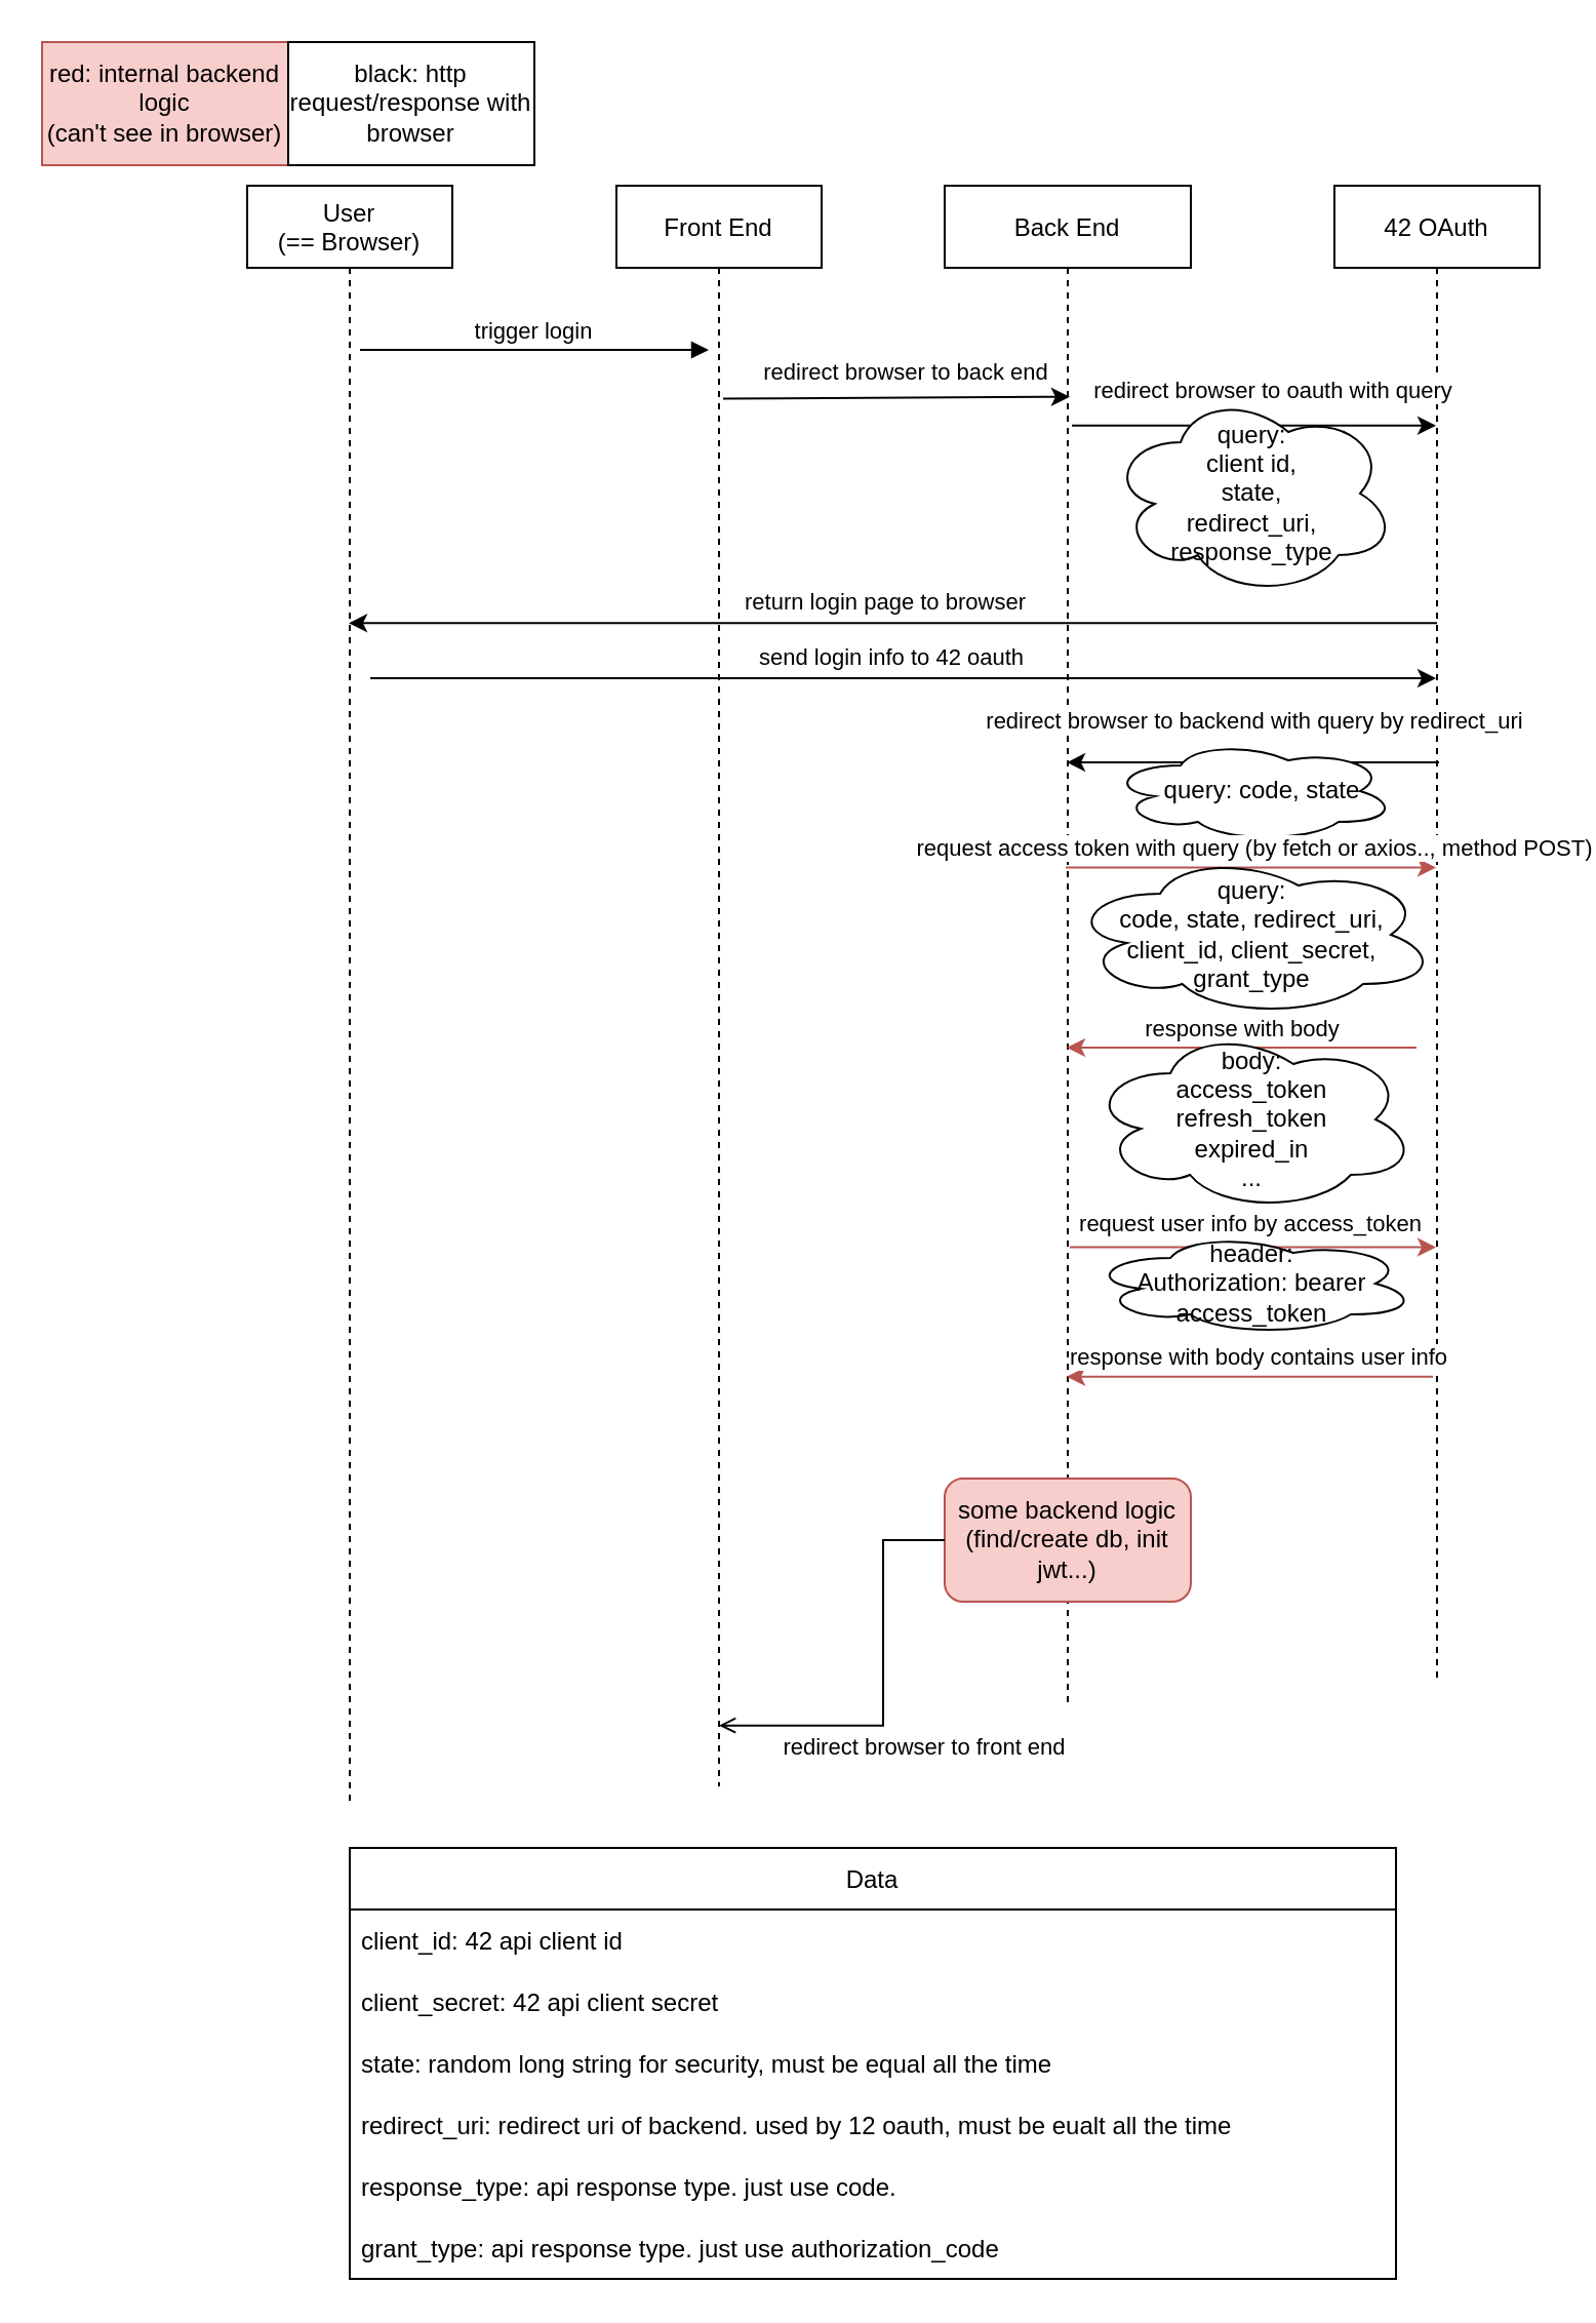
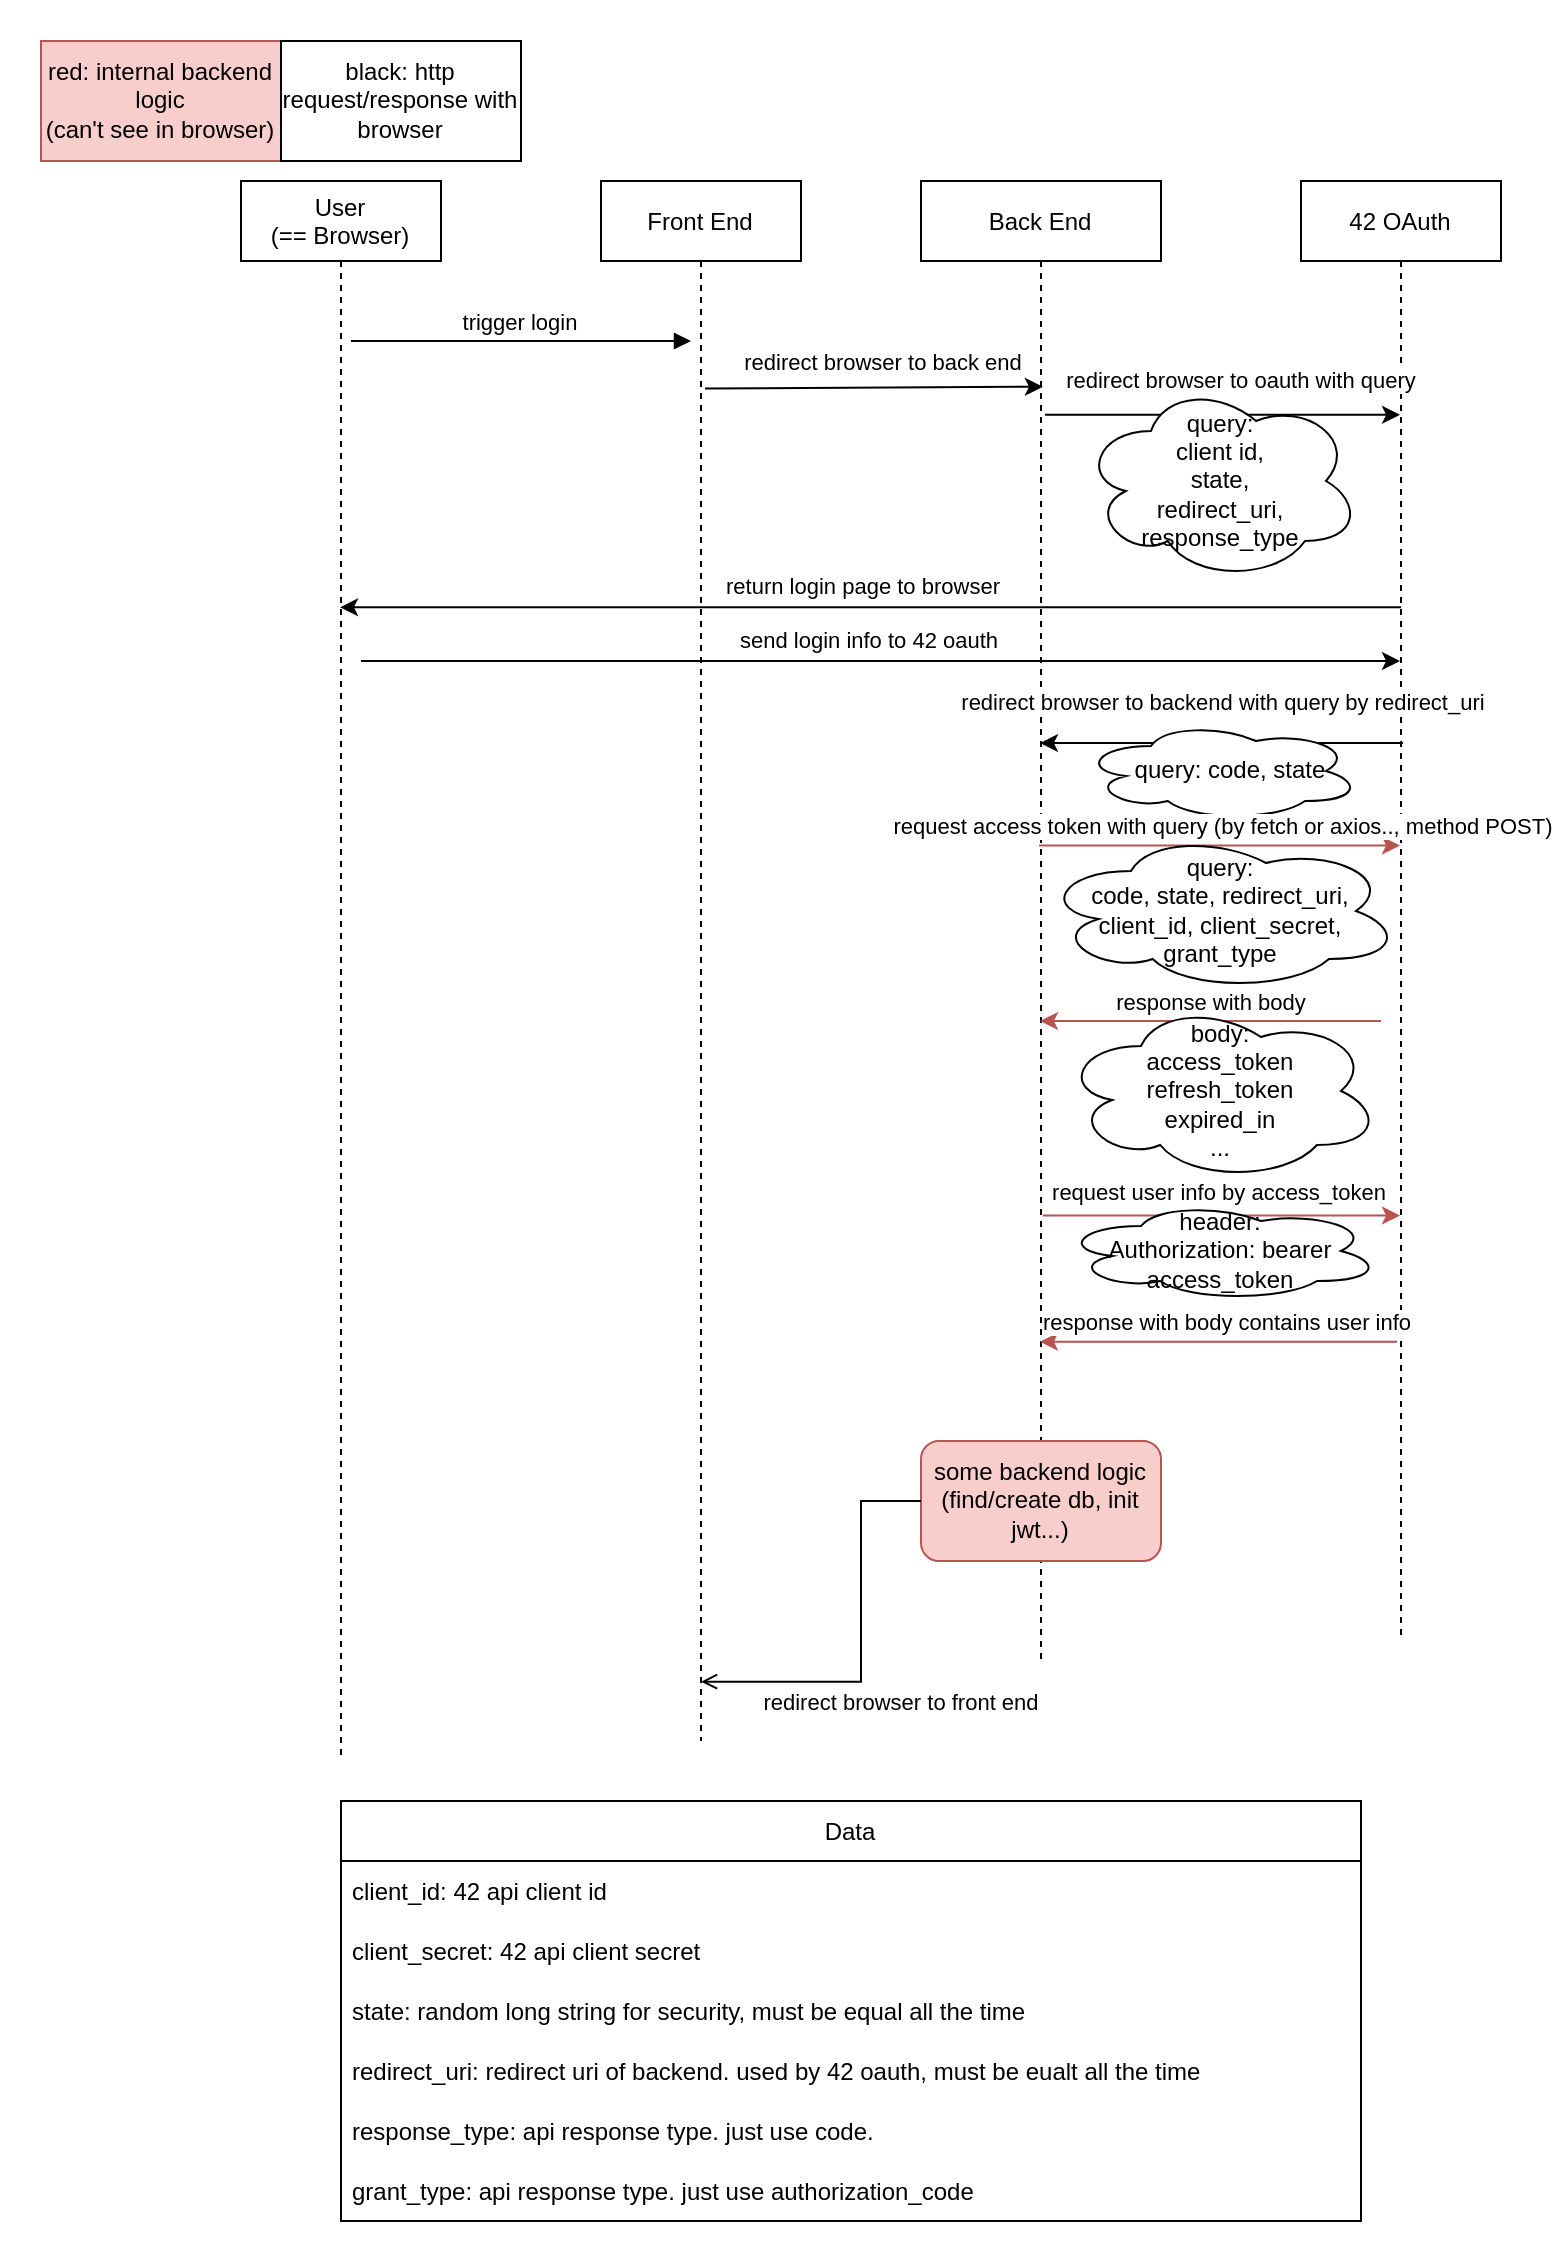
- <mxCell id="35" value="redirect_uri: redirect uri of backend. used by 12 oauth, must be eualt all the time" style="text;strokeColor=none;fillColor=none;align=left;verticalAlign=middle;spacingLeft=4;spacingRight=4;overflow=hidden;points=[[0,0.5],[1,0.5]];portConstraint=eastwest;rotatable=0;" vertex="1" parent="31"><mxGeometry y="120" width="510" height="30" as="geometry" /></mxCell>
+ <mxCell id="35" value="redirect_uri: redirect uri of backend. used by 42 oauth, must be eualt all the time" style="text;strokeColor=none;fillColor=none;align=left;verticalAlign=middle;spacingLeft=4;spacingRight=4;overflow=hidden;points=[[0,0.5],[1,0.5]];portConstraint=eastwest;rotatable=0;" vertex="1" parent="31"><mxGeometry y="120" width="510" height="30" as="geometry" /></mxCell>
